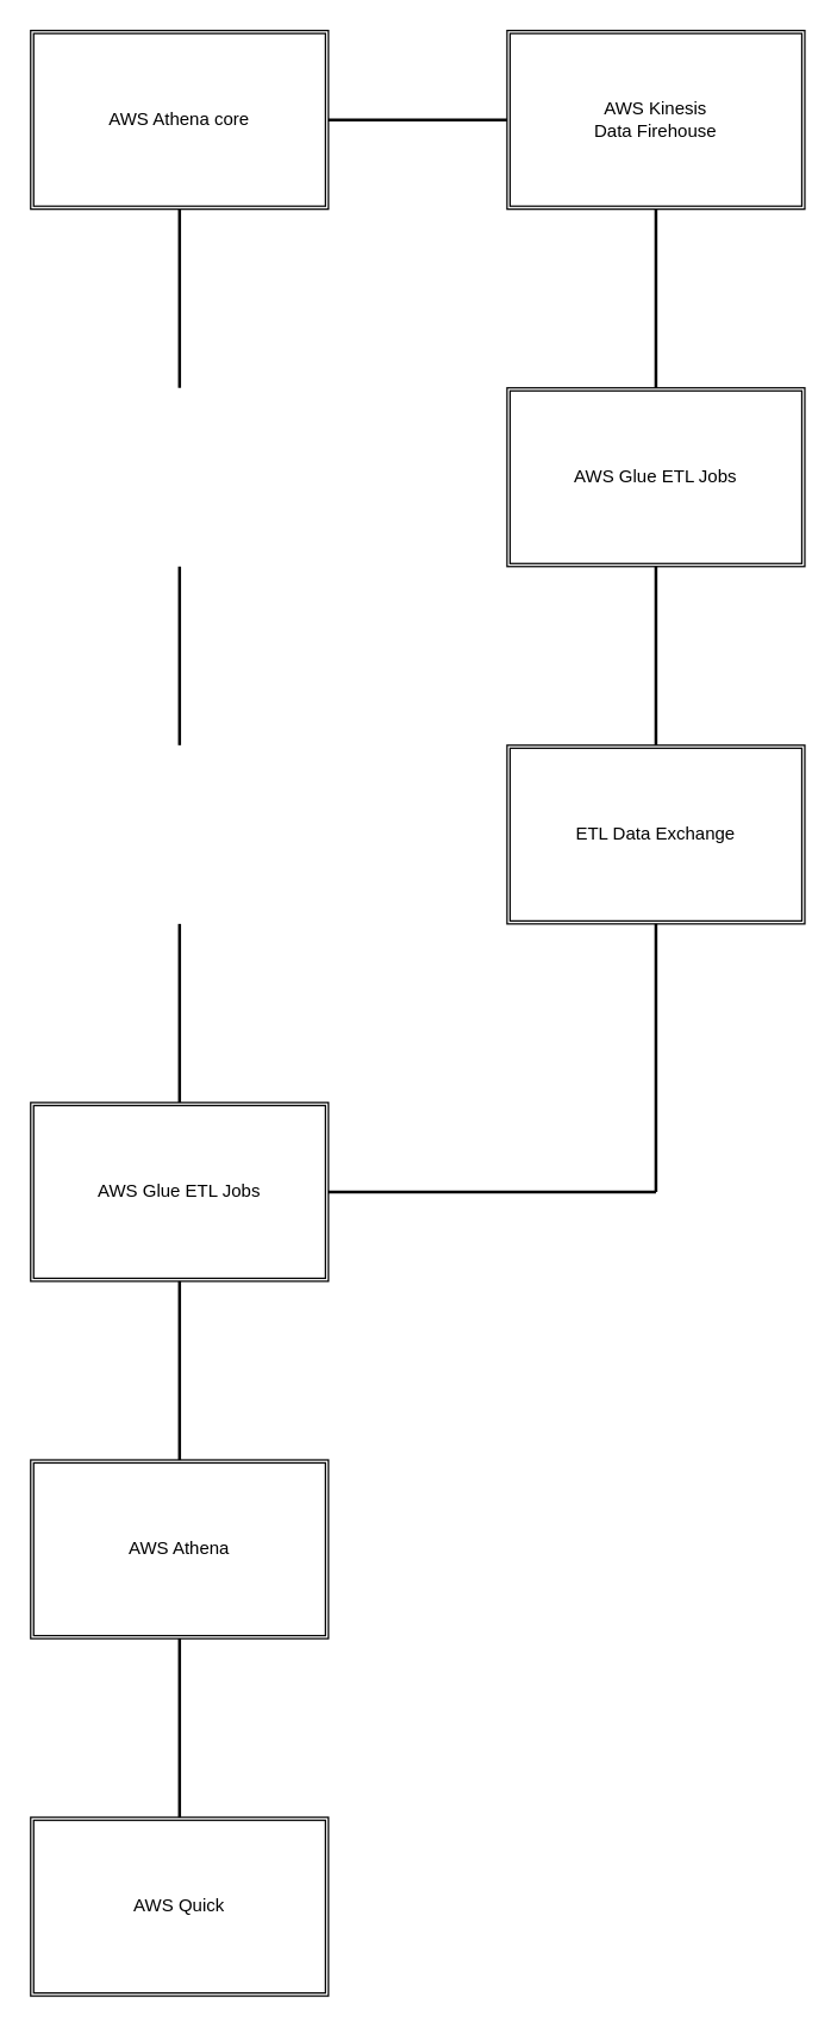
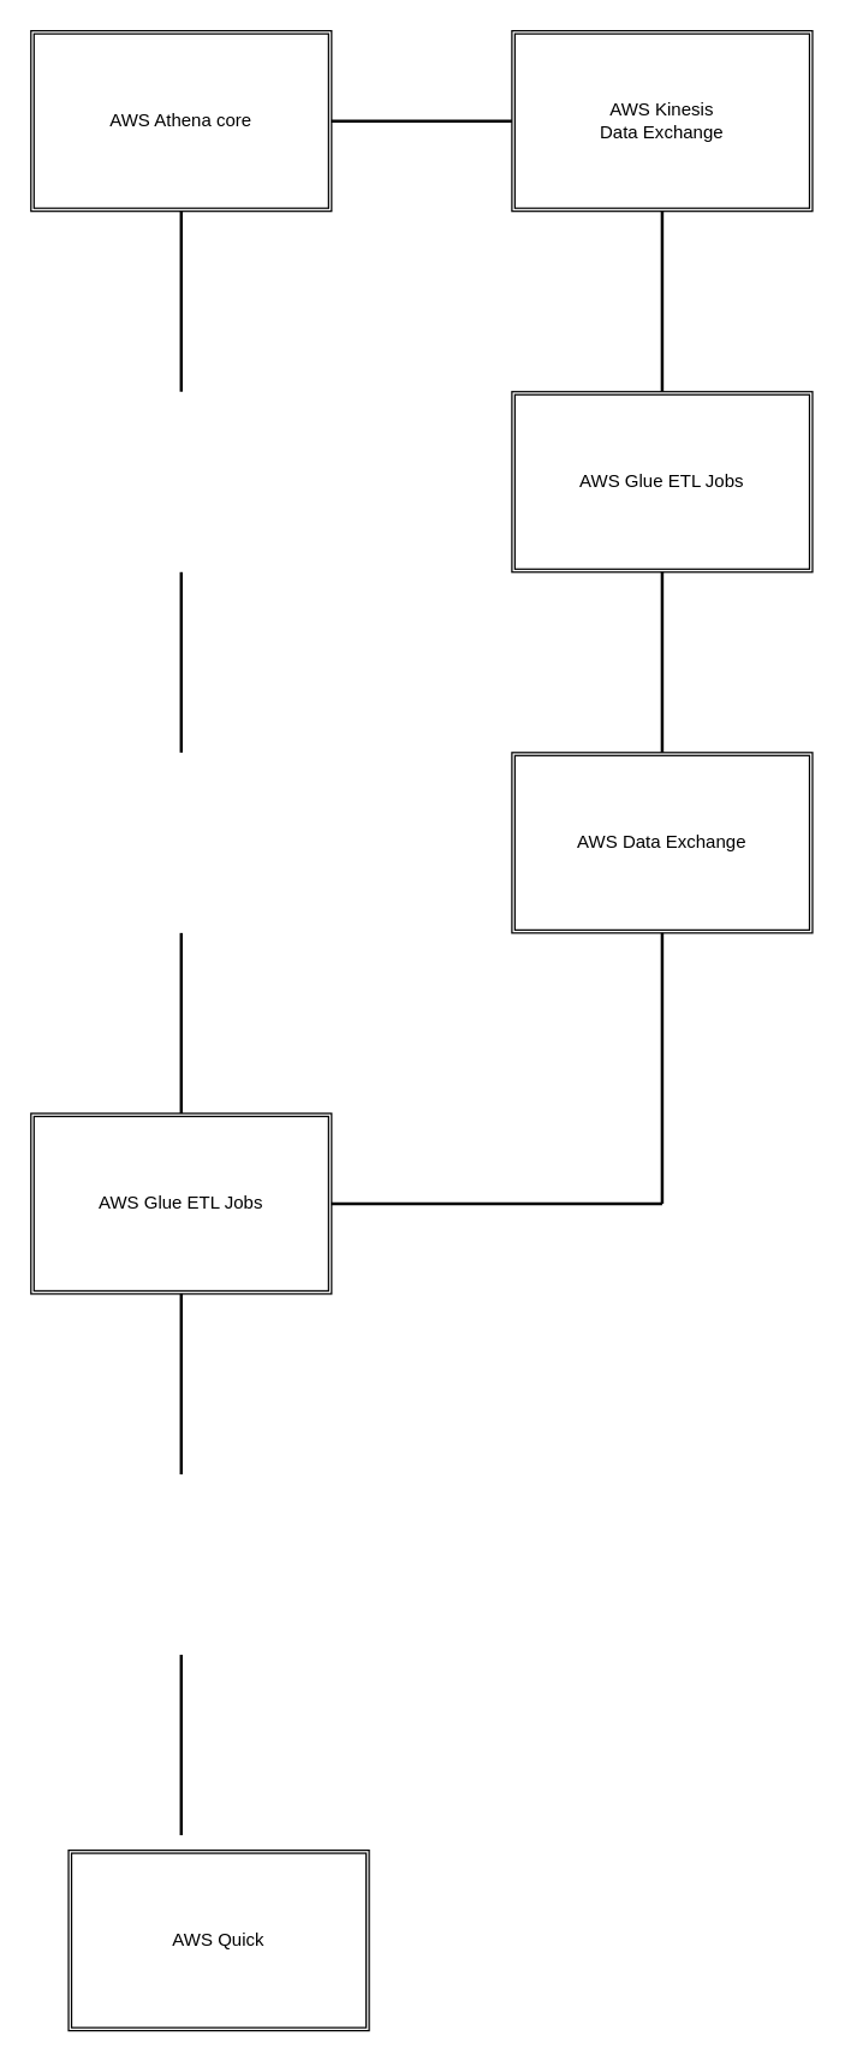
- <mxCell id="5" value="AWS Kinesis&lt;br&gt;Data Firehouse" style="shape=ext;double=1;rounded=0;whiteSpace=wrap;html=1;" vertex="1" parent="1"><mxGeometry x="340" y="20" width="200" height="120" as="geometry" /></mxCell>
+ <mxCell id="5" value="AWS Kinesis&lt;br&gt;Data Exchange" style="shape=ext;double=1;rounded=0;whiteSpace=wrap;html=1;" vertex="1" parent="1"><mxGeometry x="340" y="20" width="200" height="120" as="geometry" /></mxCell>
- <mxCell id="8" value="ETL Data Exchange" style="shape=ext;double=1;rounded=0;whiteSpace=wrap;html=1;" vertex="1" parent="1"><mxGeometry x="340" y="500" width="200" height="120" as="geometry" /></mxCell>
+ <mxCell id="8" value="AWS Data Exchange" style="shape=ext;double=1;rounded=0;whiteSpace=wrap;html=1;" vertex="1" parent="1"><mxGeometry x="340" y="500" width="200" height="120" as="geometry" /></mxCell>
- <mxCell id="4" value="AWS Athena" style="shape=ext;double=1;rounded=0;whiteSpace=wrap;html=1;" vertex="1" parent="1"><mxGeometry x="20" y="980" width="200" height="120" as="geometry" /></mxCell>
- <mxCell id="6" value="AWS Quick" style="shape=ext;double=1;rounded=0;whiteSpace=wrap;html=1;" vertex="1" parent="1"><mxGeometry x="20" y="1220" width="200" height="120" as="geometry" /></mxCell>
+ <mxCell id="6" value="AWS Quick" style="shape=ext;double=1;rounded=0;whiteSpace=wrap;html=1;" vertex="1" parent="1"><mxGeometry x="45" y="1230" width="200" height="120" as="geometry" /></mxCell>
